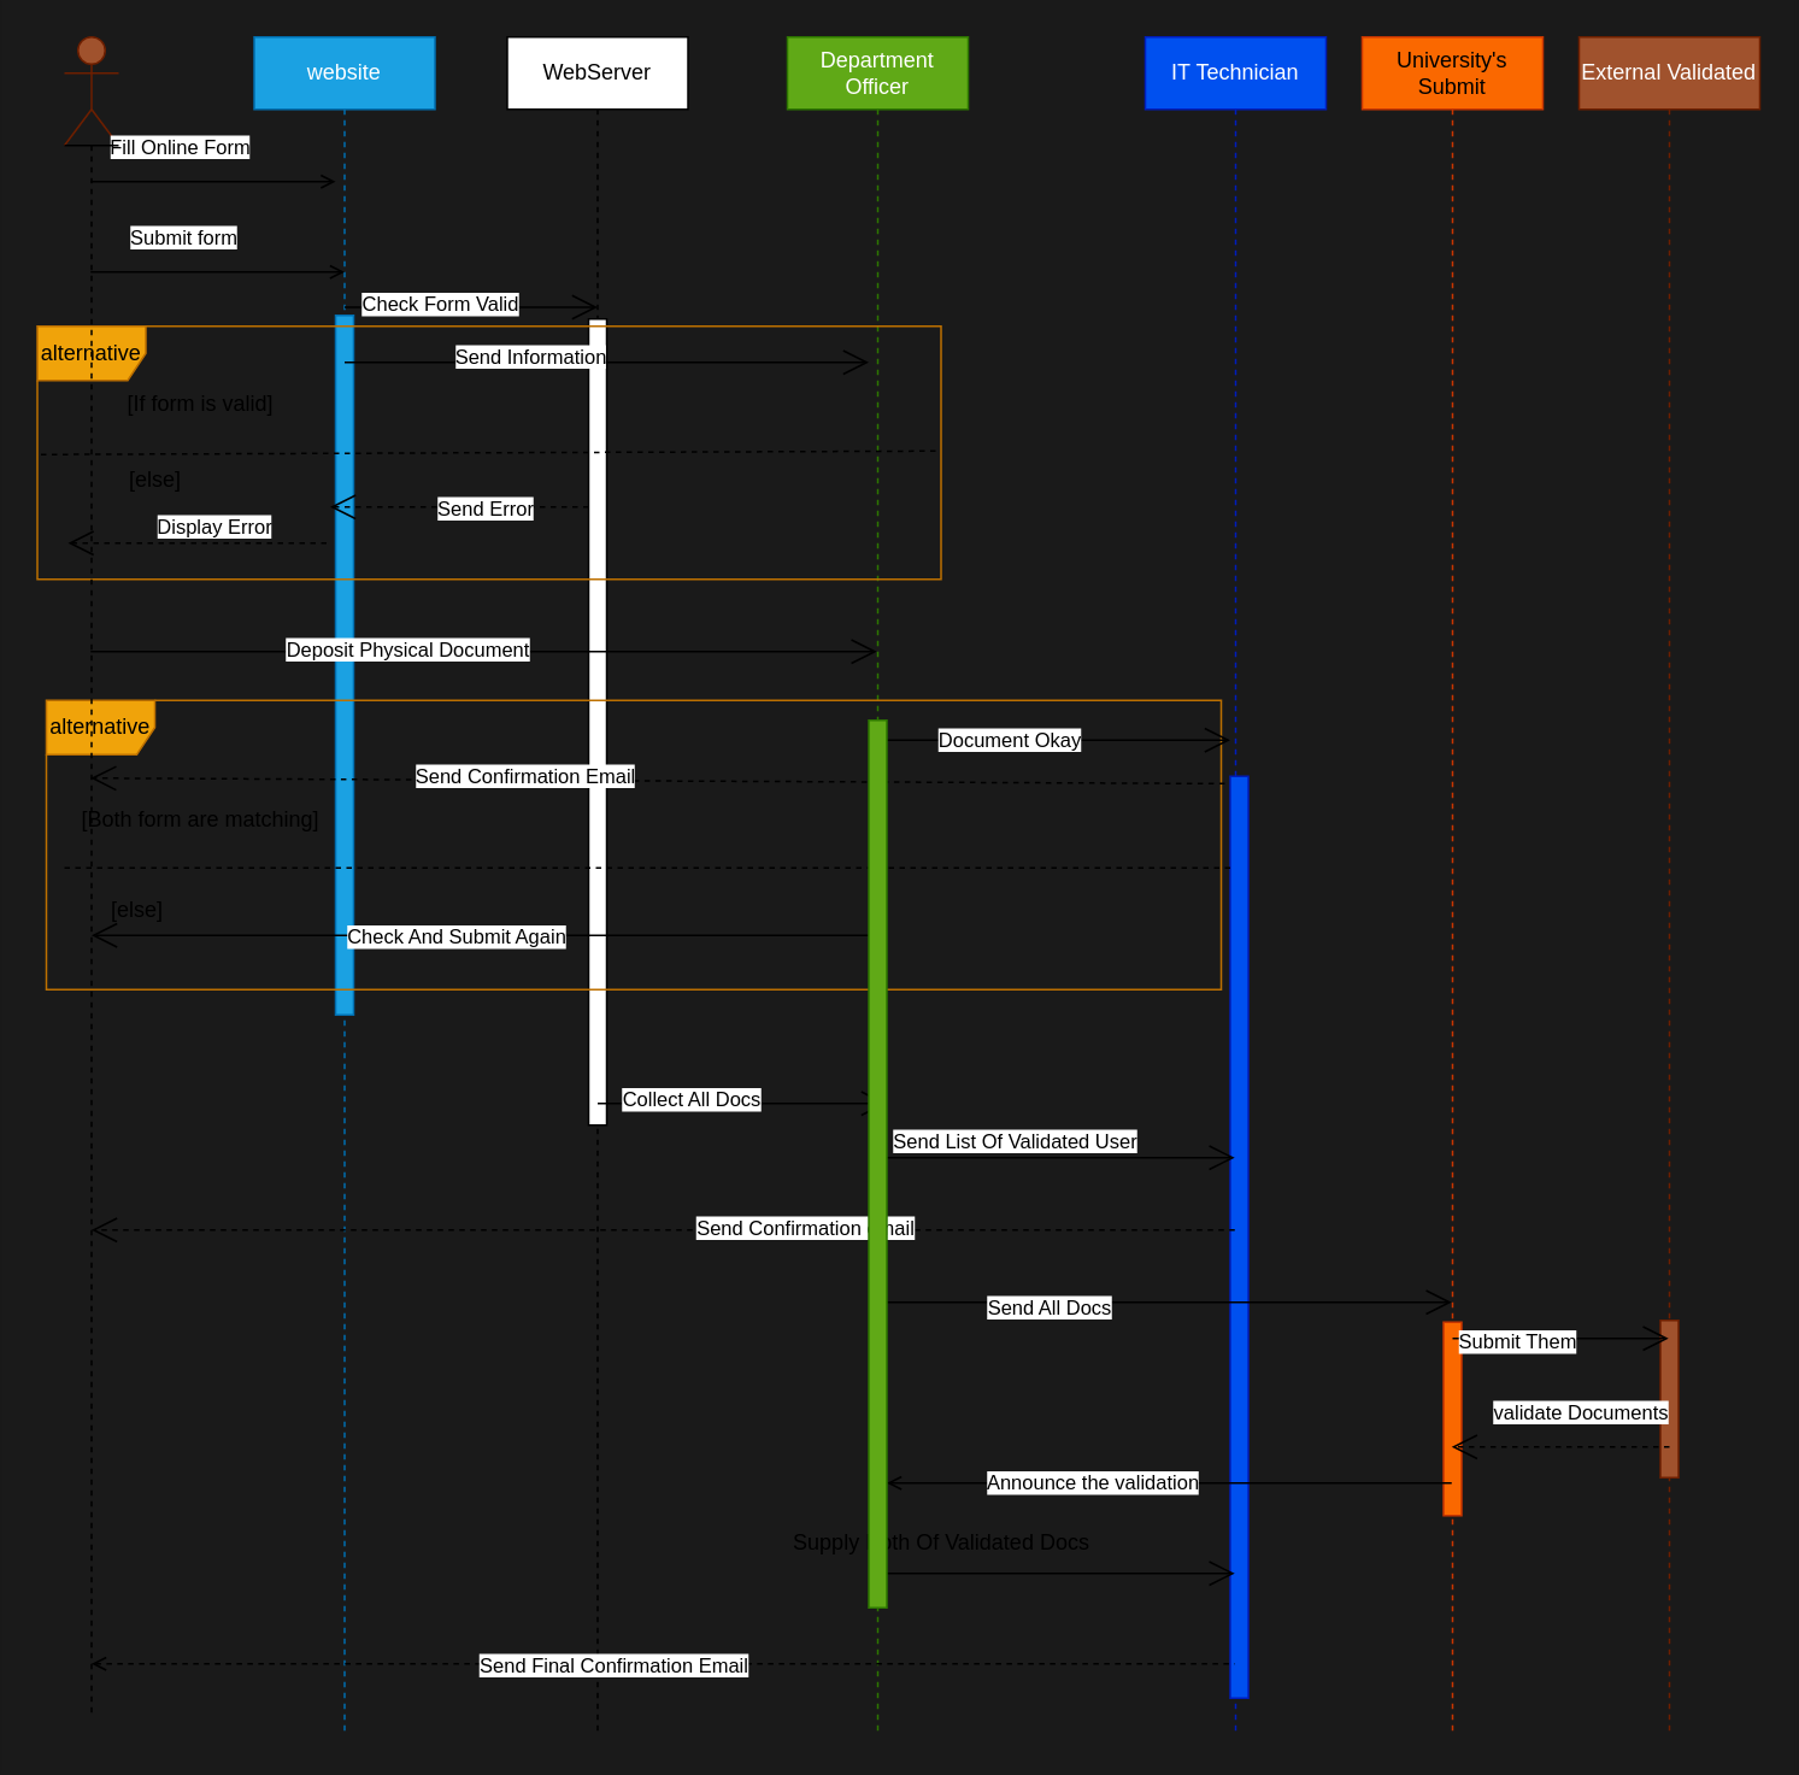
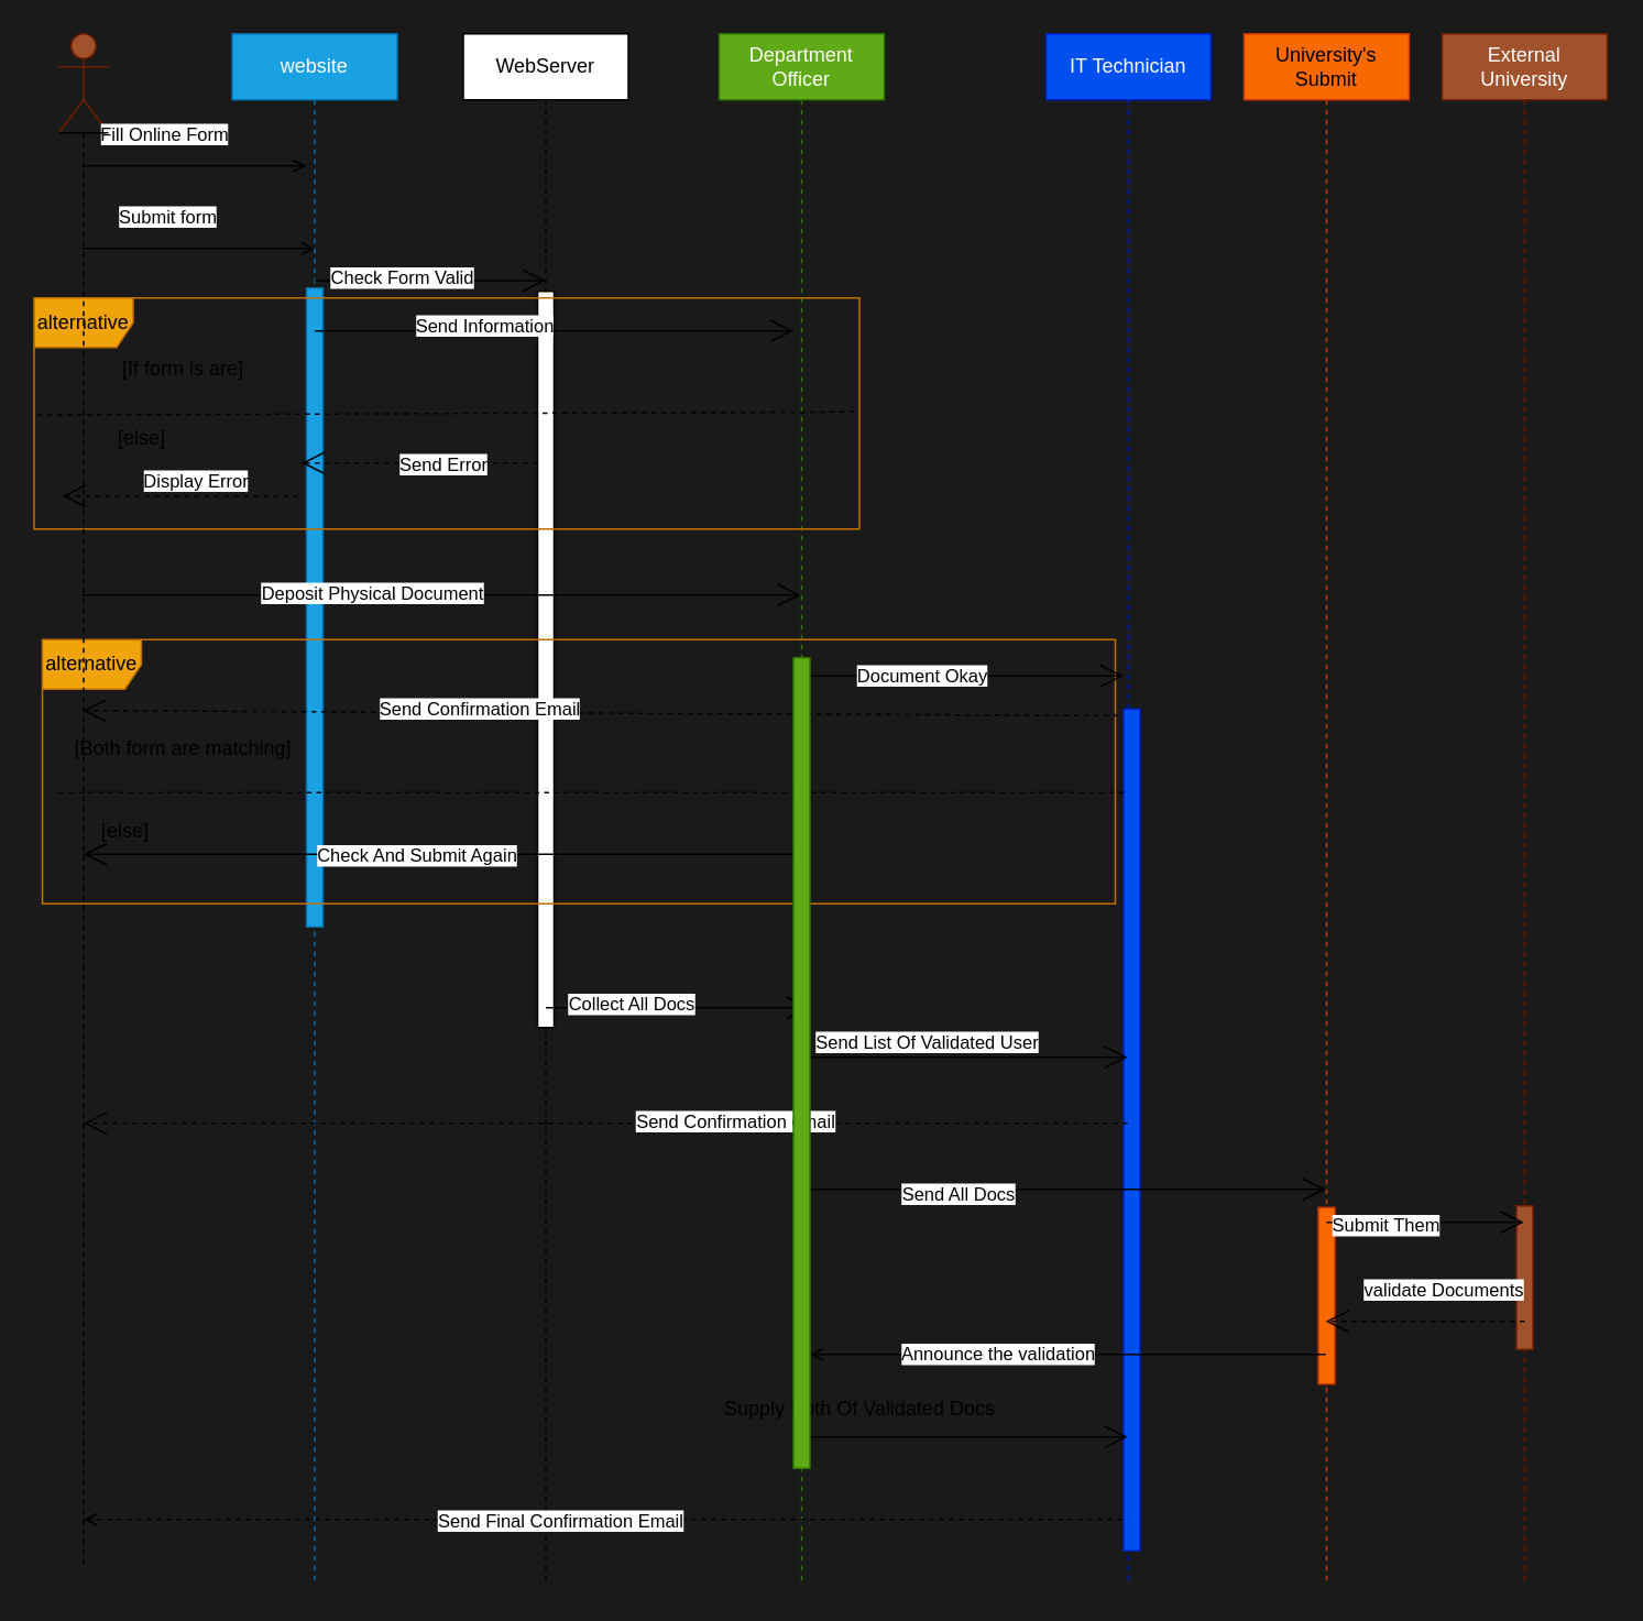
- <mxCell id="8" value="External Validated" style="shape=umlLifeline;perimeter=lifelinePerimeter;whiteSpace=wrap;html=1;container=0;dropTarget=0;collapsible=0;recursiveResize=0;outlineConnect=0;portConstraint=eastwest;newEdgeStyle={&quot;edgeStyle&quot;:&quot;elbowEdgeStyle&quot;,&quot;elbow&quot;:&quot;vertical&quot;,&quot;curved&quot;:0,&quot;rounded&quot;:0};fillColor=#a0522d;fontColor=#ffffff;strokeColor=#6D1F00;" vertex="1" parent="1"><mxGeometry x="873" y="20" width="100" height="940" as="geometry" /></mxCell>
+ <mxCell id="8" value="External University" style="shape=umlLifeline;perimeter=lifelinePerimeter;whiteSpace=wrap;html=1;container=0;dropTarget=0;collapsible=0;recursiveResize=0;outlineConnect=0;portConstraint=eastwest;newEdgeStyle={&quot;edgeStyle&quot;:&quot;elbowEdgeStyle&quot;,&quot;elbow&quot;:&quot;vertical&quot;,&quot;curved&quot;:0,&quot;rounded&quot;:0};fillColor=#a0522d;fontColor=#ffffff;strokeColor=#6D1F00;" vertex="1" parent="1"><mxGeometry x="873" y="20" width="100" height="940" as="geometry" /></mxCell>
- <mxCell id="16" value="[If form is valid]" style="text;html=1;align=center;verticalAlign=middle;resizable=0;points=[];autosize=1;strokeColor=none;fillColor=none;" vertex="1" parent="1"><mxGeometry x="60" y="208" width="100" height="30" as="geometry" /></mxCell>
+ <mxCell id="16" value="[If form is are]" style="text;html=1;align=center;verticalAlign=middle;resizable=0;points=[];autosize=1;strokeColor=none;fillColor=none;" vertex="1" parent="1"><mxGeometry x="60" y="208" width="100" height="30" as="geometry" /></mxCell>
